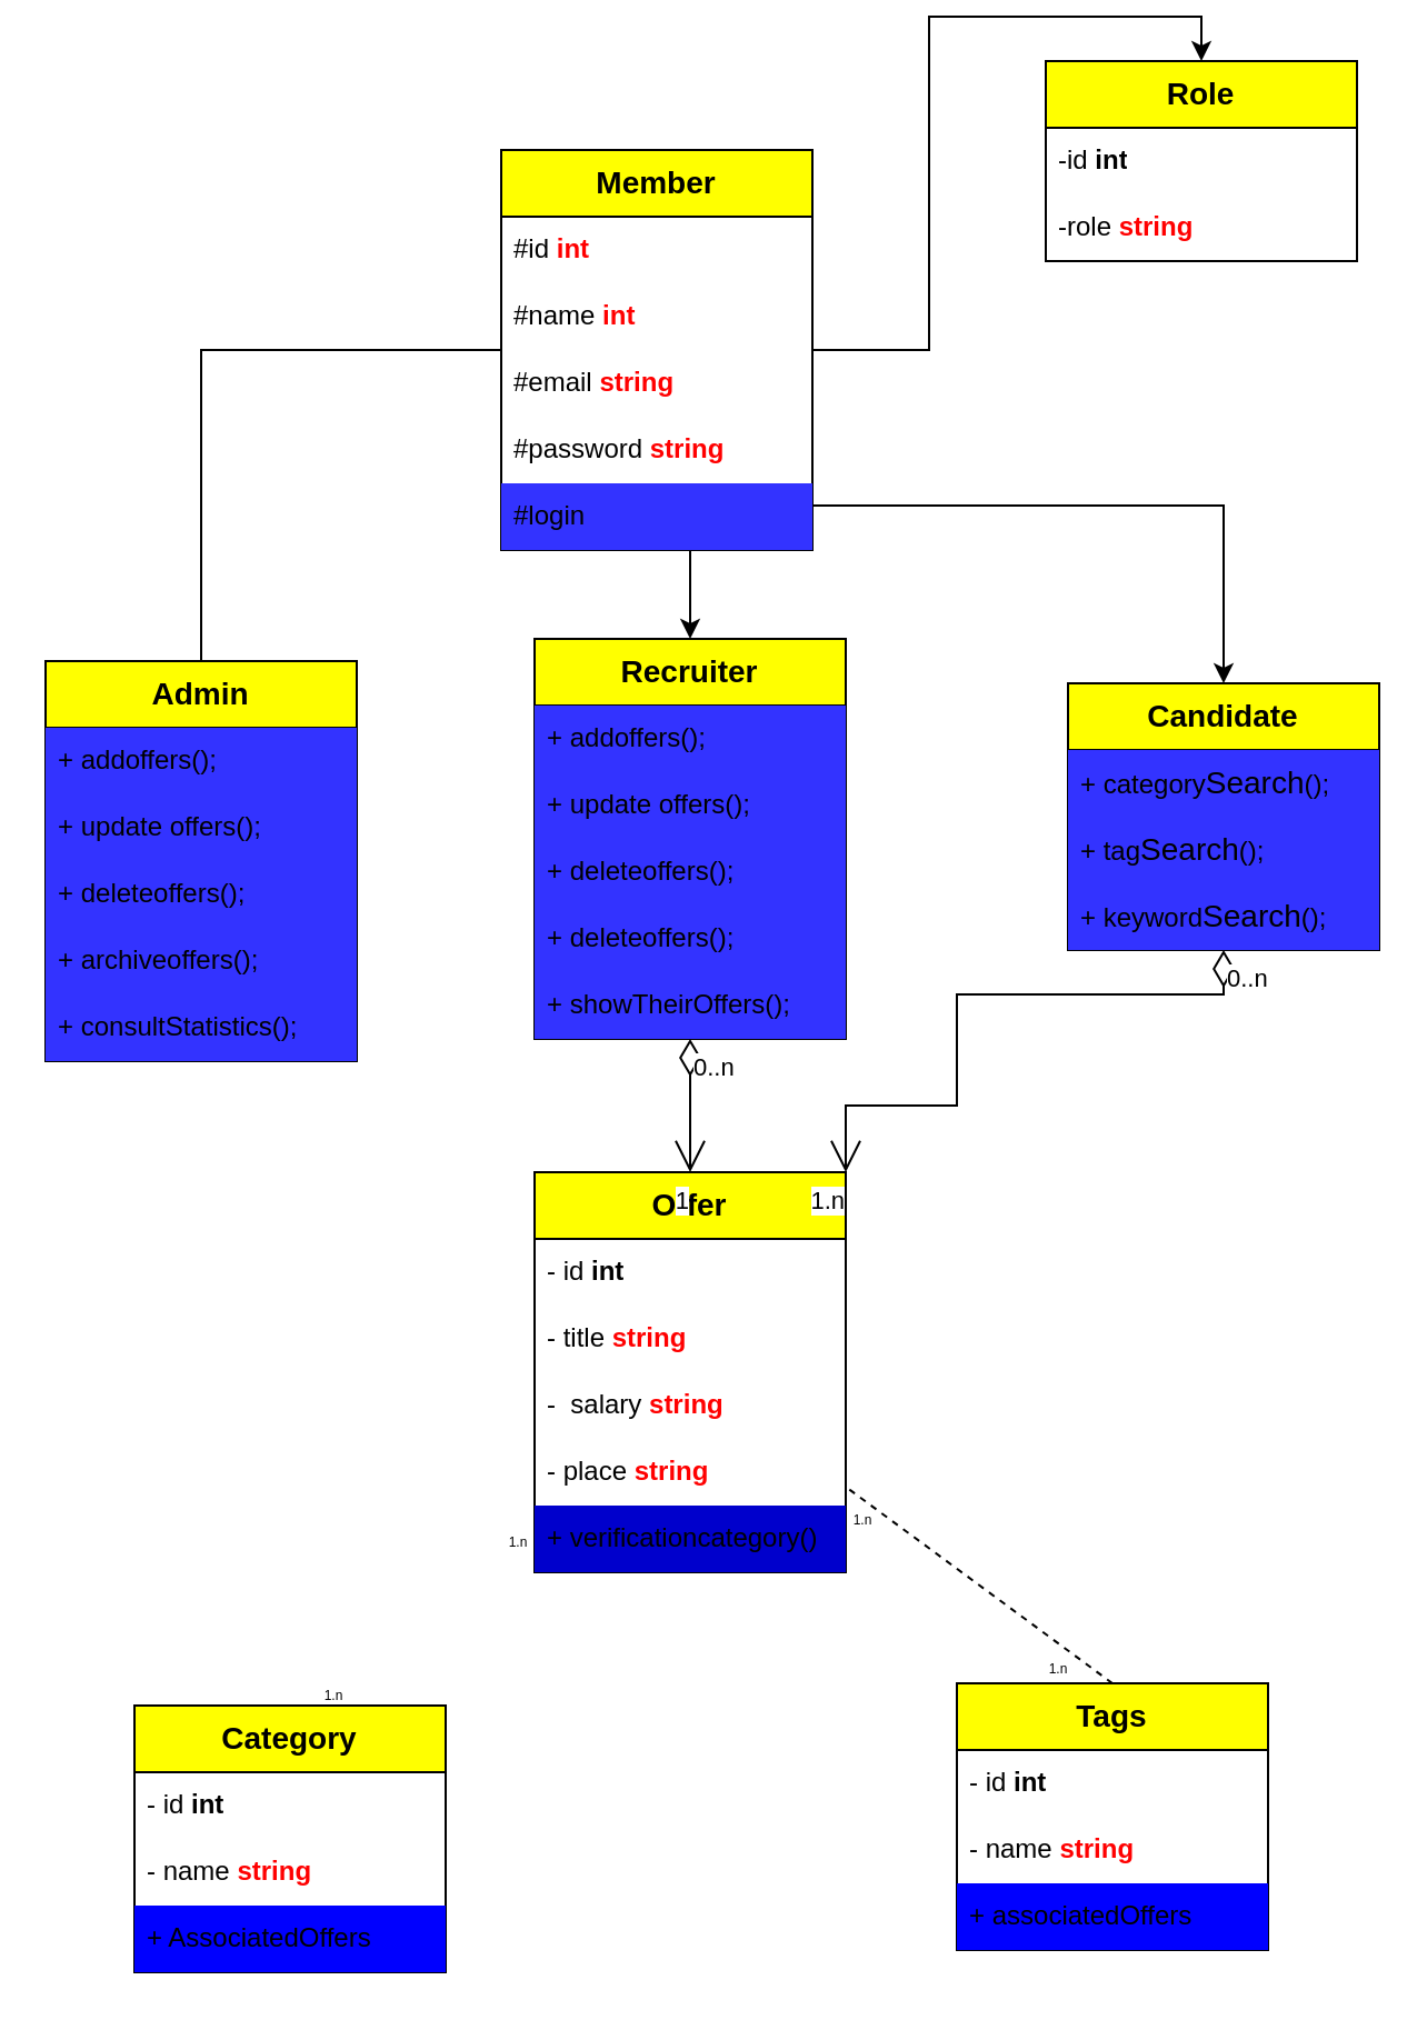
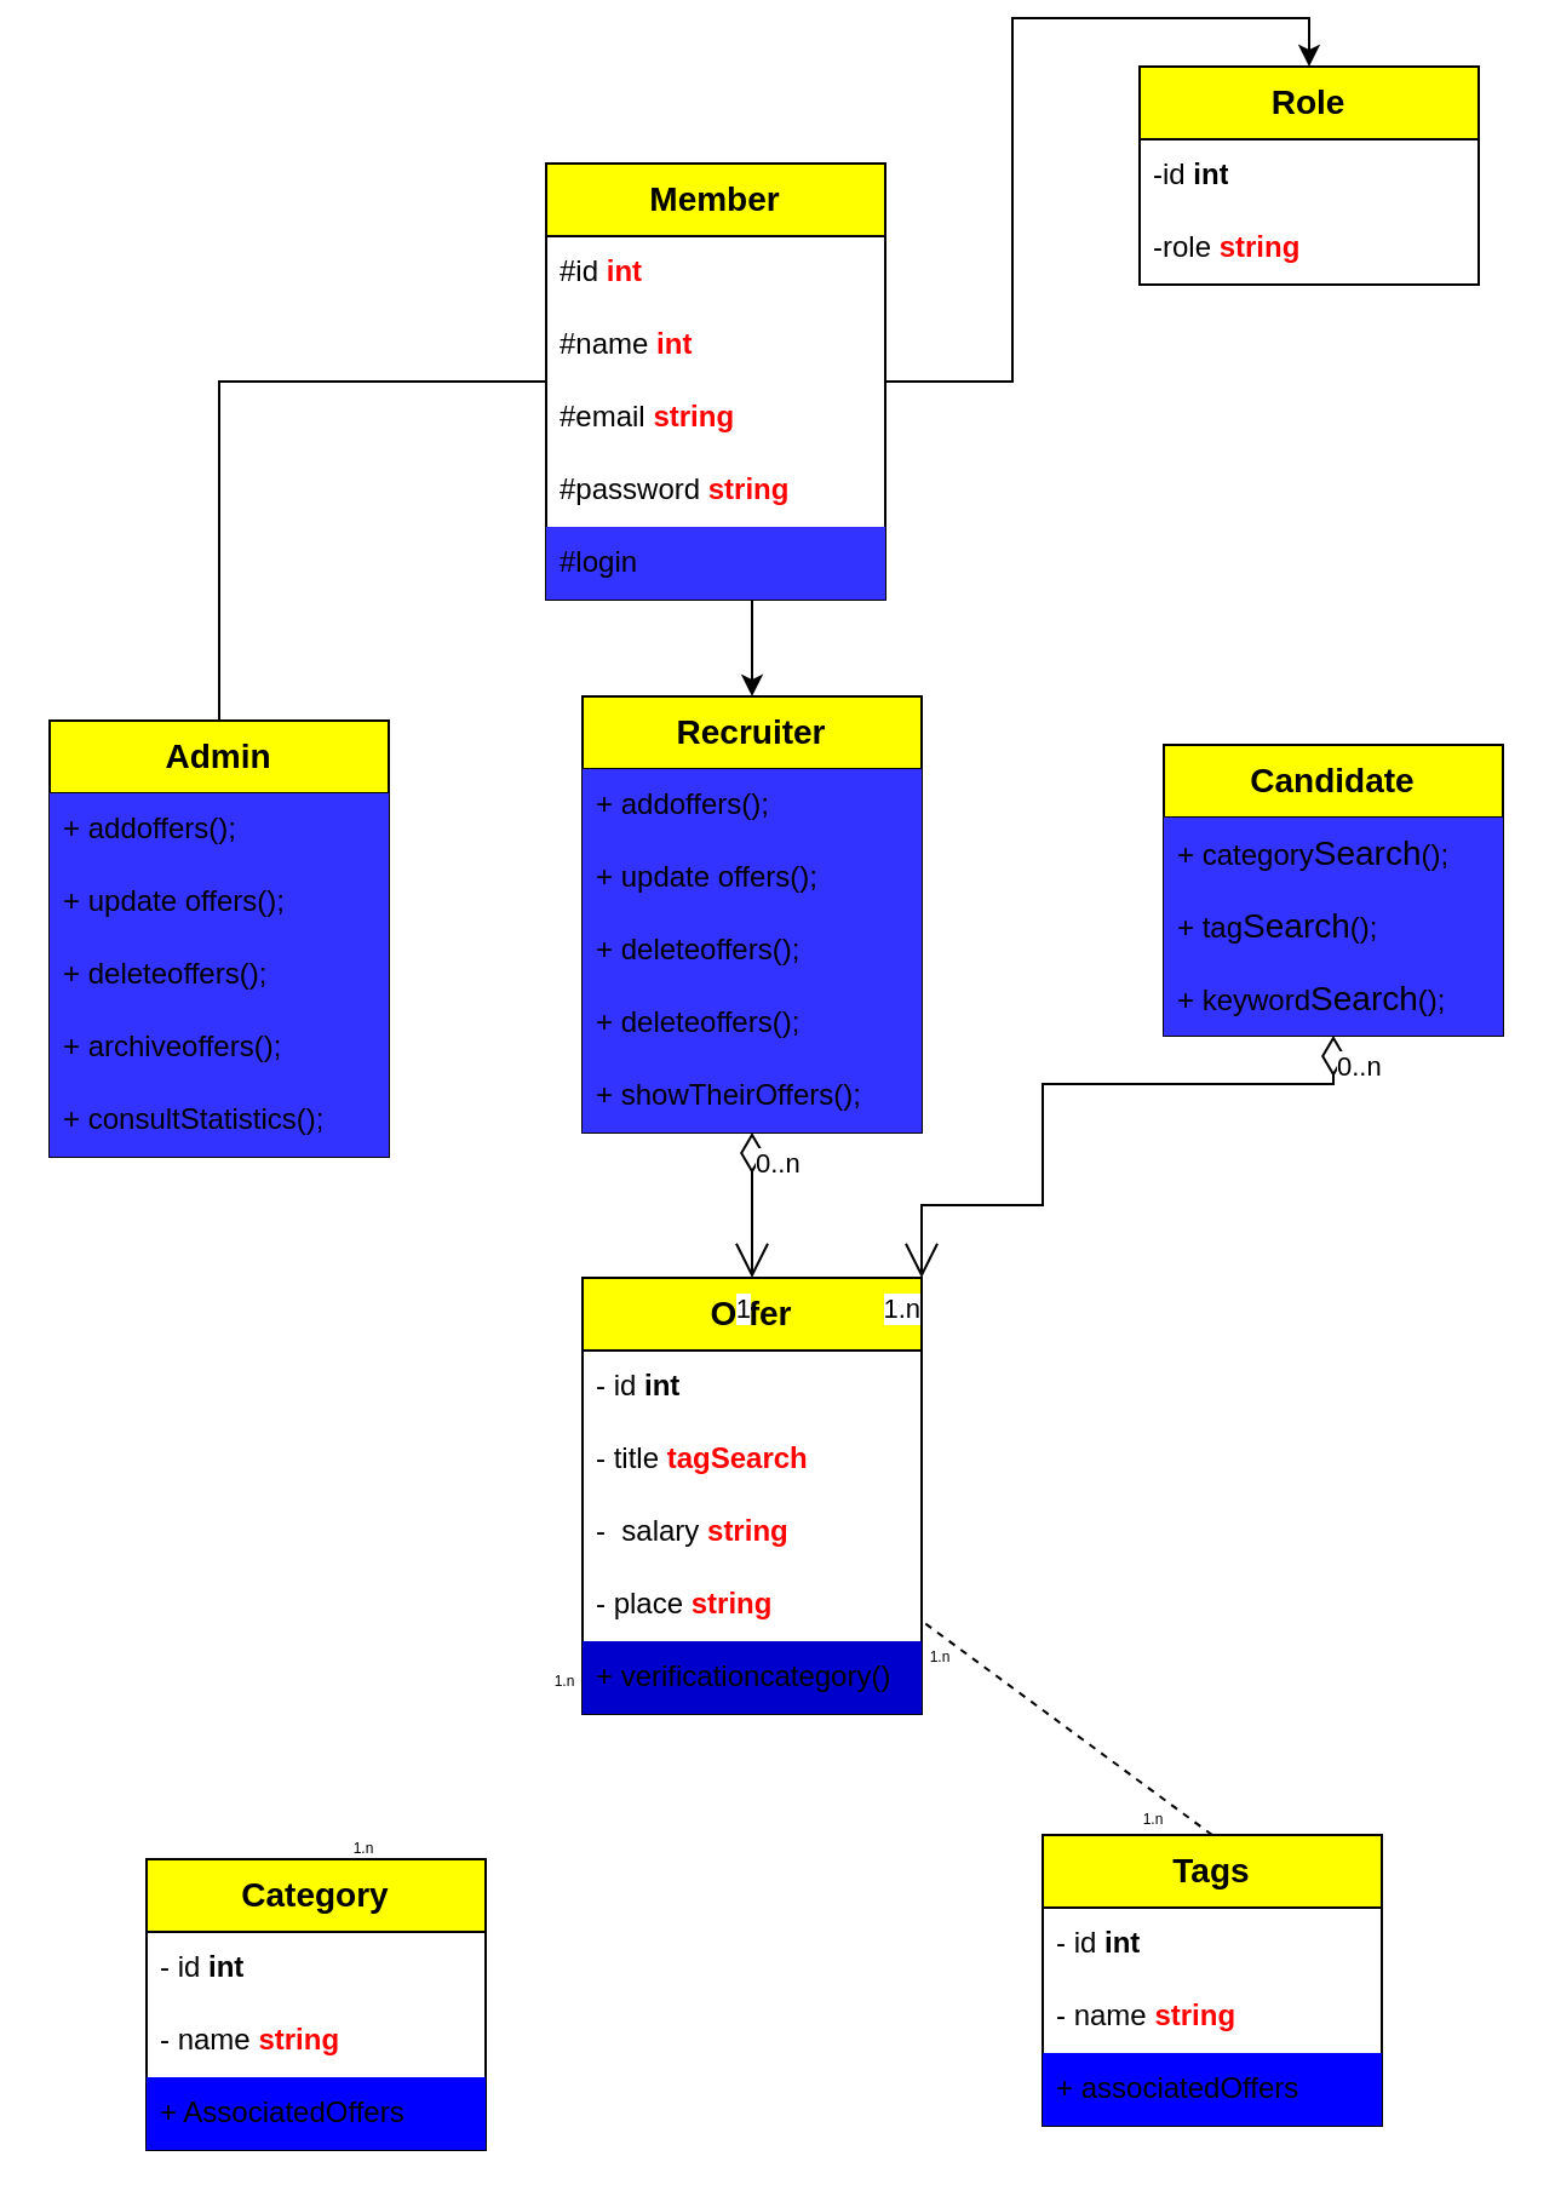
- <mxCell id="5" style="edgeStyle=orthogonalEdgeStyle;rounded=0;orthogonalLoop=1;jettySize=auto;html=1;entryX=0.5;entryY=0;entryDx=0;entryDy=0;" parent="1" source="6" target="27" edge="1"><mxGeometry relative="1" as="geometry"><Array as="points"><mxPoint x="330" y="220" /><mxPoint x="340" y="220" /></Array></mxGeometry></mxCell>
- <mxCell id="33" value="- title&amp;nbsp;&lt;b style=&quot;color: rgb(255, 0, 0);&quot;&gt;string&lt;/b&gt;" style="text;strokeColor=none;fillColor=none;align=left;verticalAlign=middle;spacingLeft=4;spacingRight=4;overflow=hidden;points=[[0,0.5],[1,0.5]];portConstraint=eastwest;rotatable=0;whiteSpace=wrap;html=1;" parent="31" vertex="1"><mxGeometry y="60" width="140" height="30" as="geometry" /></mxCell>
+ <mxCell id="33" value="- title&amp;nbsp;&lt;b style=&quot;color: rgb(255, 0, 0);&quot;&gt;tagSearch&lt;/b&gt;" style="text;strokeColor=none;fillColor=none;align=left;verticalAlign=middle;spacingLeft=4;spacingRight=4;overflow=hidden;points=[[0,0.5],[1,0.5]];portConstraint=eastwest;rotatable=0;whiteSpace=wrap;html=1;" parent="31" vertex="1"><mxGeometry y="60" width="140" height="30" as="geometry" /></mxCell>
